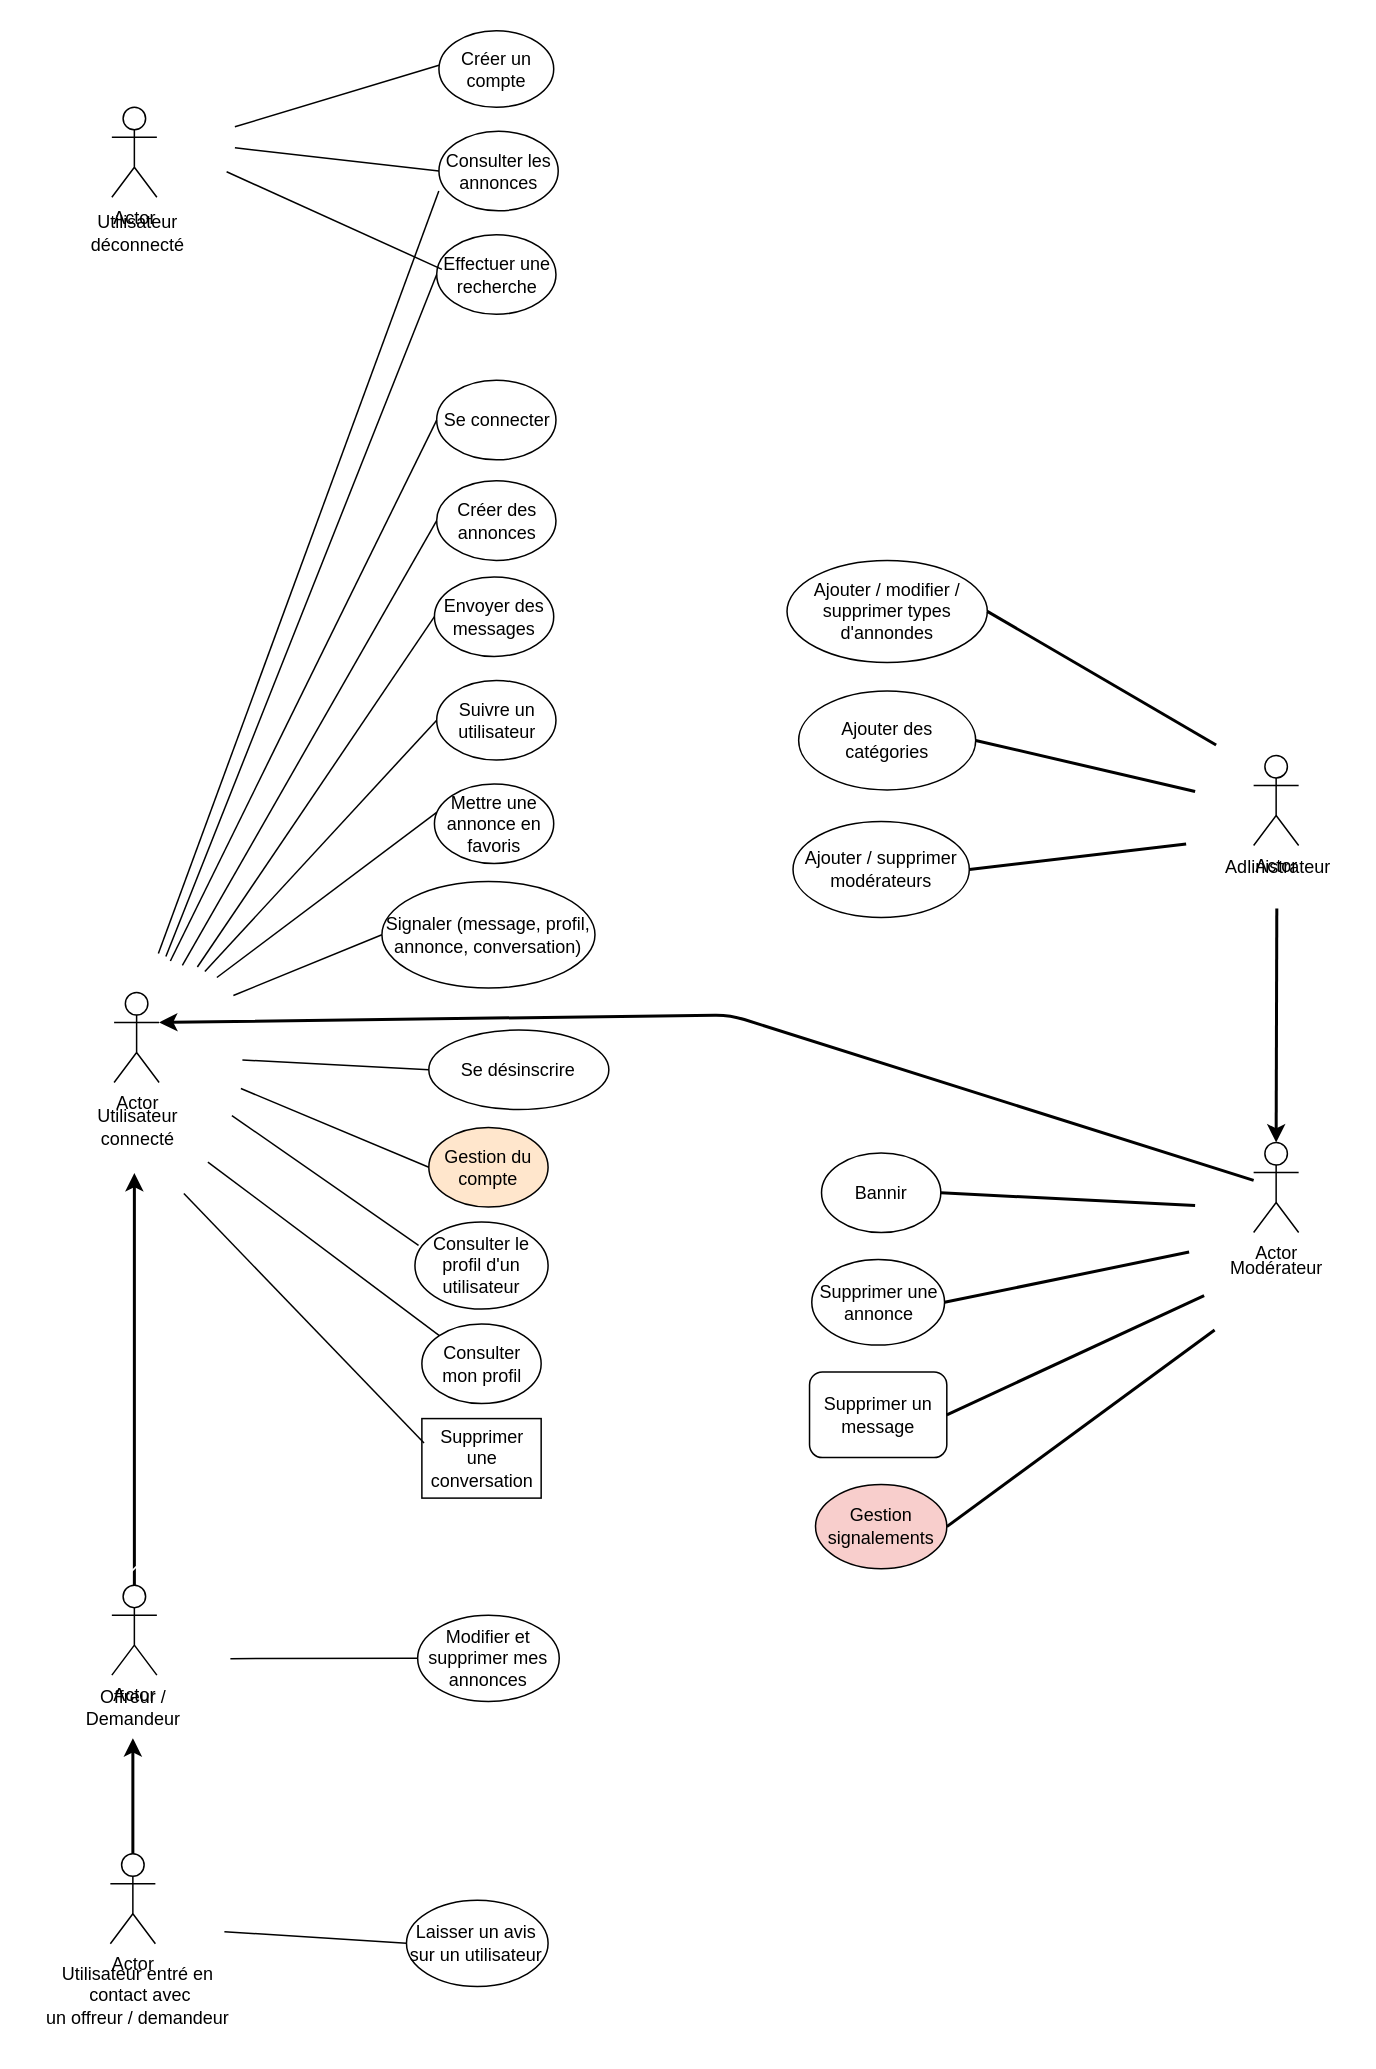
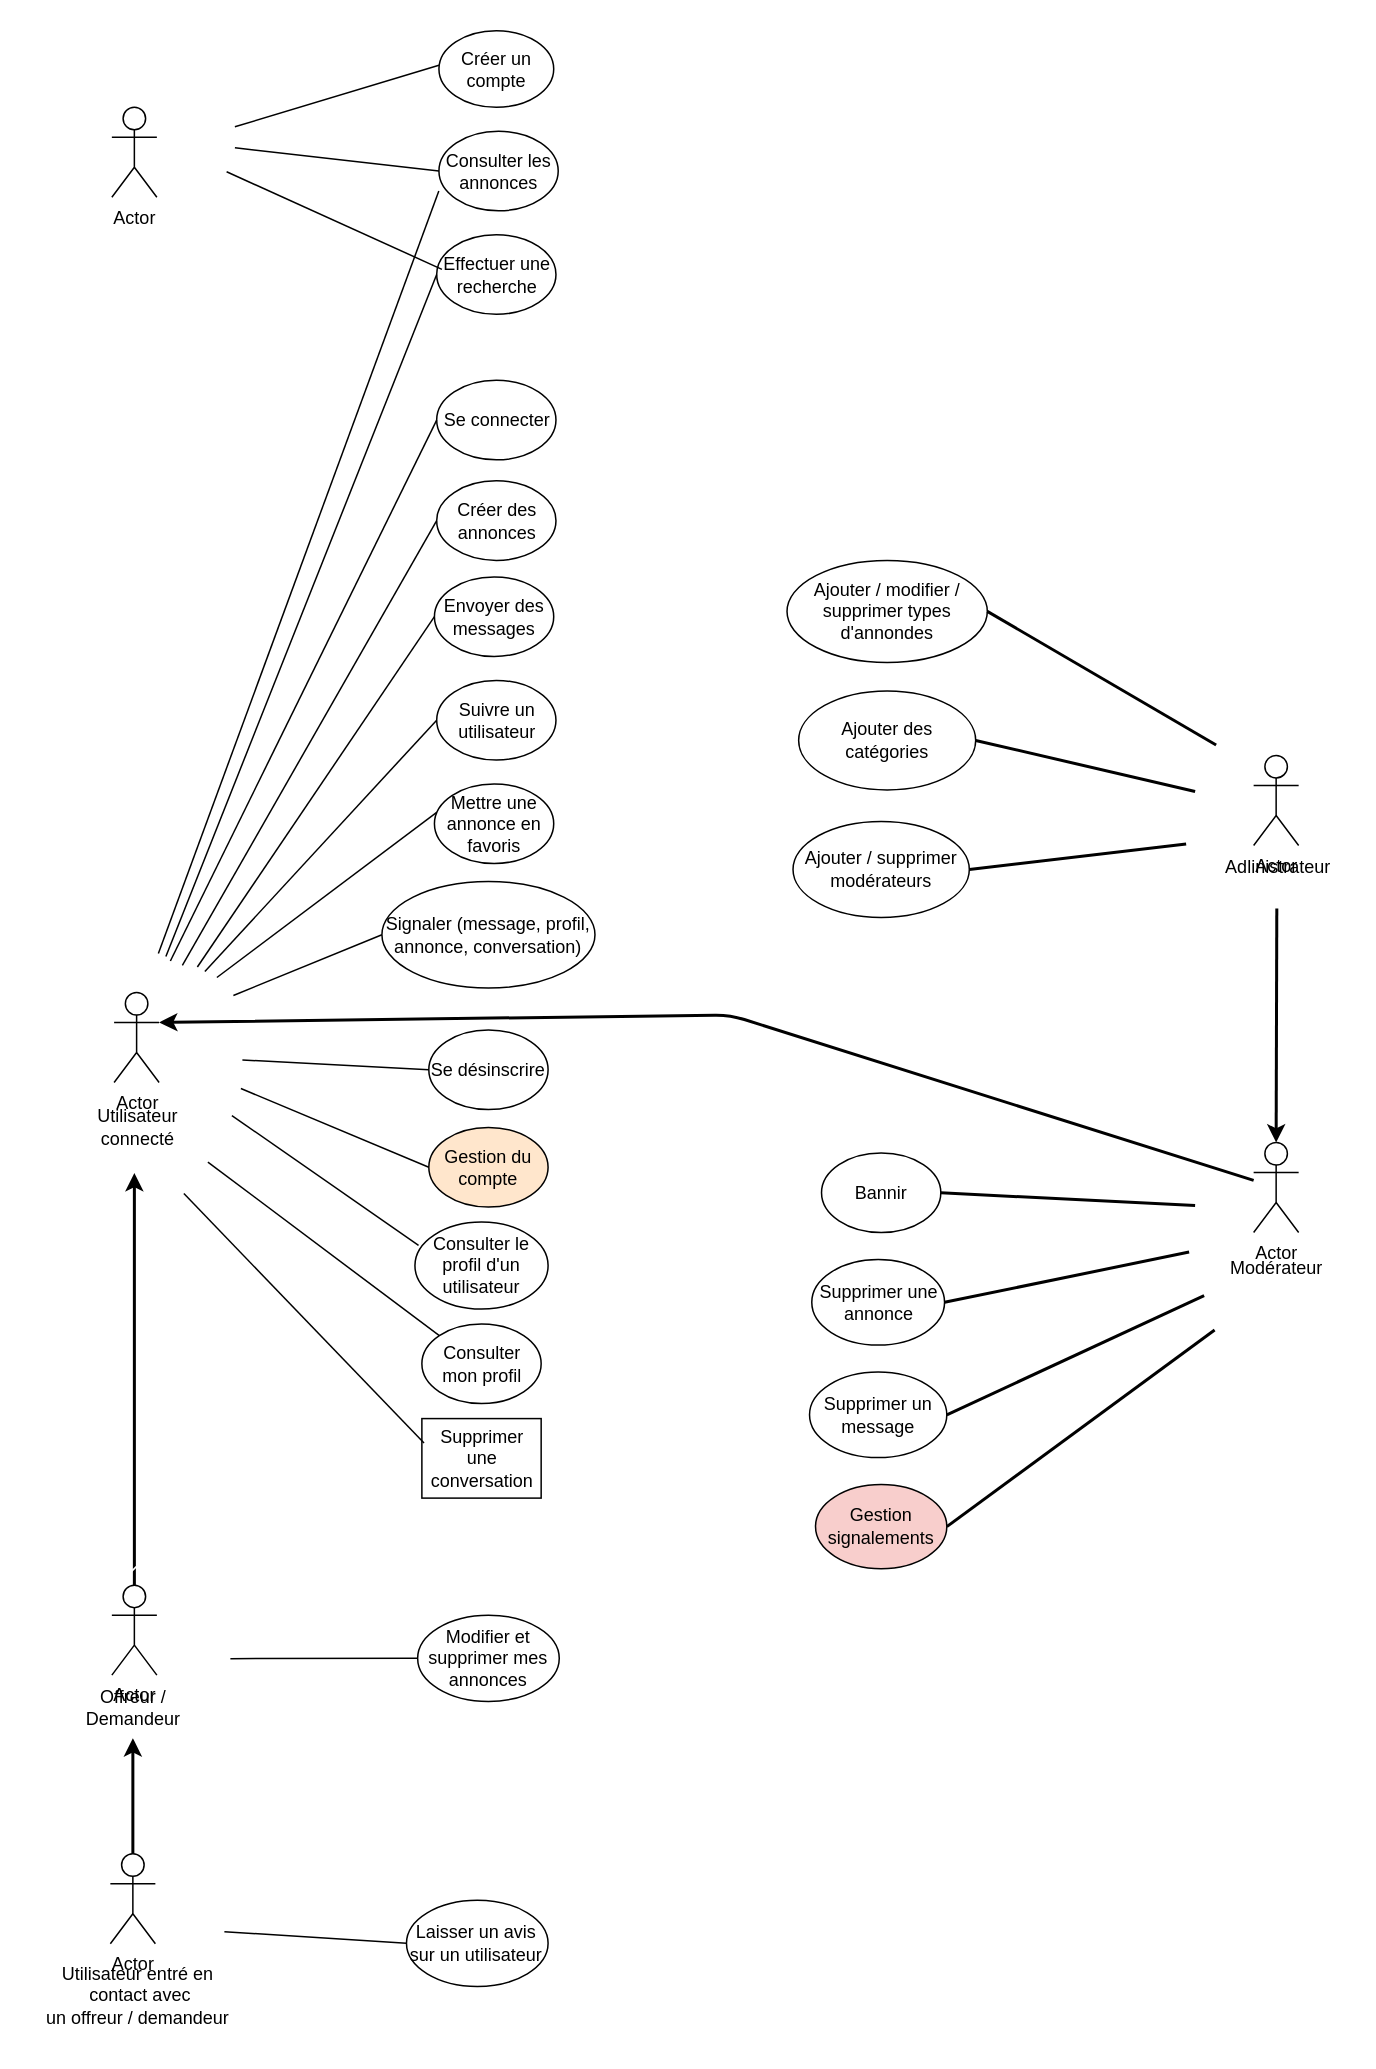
- <mxCell id="3" value="&lt;font color=&quot;#000000&quot;&gt;Utilisateur &lt;br&gt;déconnecté&lt;/font&gt;" style="text;html=1;align=center;verticalAlign=middle;resizable=0;points=[];autosize=1;strokeColor=none;fillColor=none;" vertex="1" parent="1"><mxGeometry x="50.5" y="134" width="80" height="41" as="geometry" /></mxCell>
- <mxCell id="24" value="Se désinscrire" style="ellipse;whiteSpace=wrap;html=1;strokeColor=#000000;fontColor=#000000;fillColor=#FFFFFF;" vertex="1" parent="1"><mxGeometry x="285.25" y="686" width="120" height="53" as="geometry" /></mxCell>
+ <mxCell id="24" value="Se désinscrire" style="ellipse;whiteSpace=wrap;html=1;strokeColor=#000000;fontColor=#000000;fillColor=#FFFFFF;" vertex="1" parent="1"><mxGeometry x="285.25" y="686" width="79.5" height="53" as="geometry" /></mxCell>
- <mxCell id="55" value="Supprimer un message&lt;br&gt;" style="whiteSpace=wrap;html=1;strokeColor=#000000;fontColor=#000000;fillColor=#FFFFFF;rounded=1;" vertex="1" parent="1"><mxGeometry x="539" y="914" width="91.5" height="57" as="geometry" /></mxCell>
+ <mxCell id="55" value="Supprimer un message&lt;br&gt;" style="ellipse;whiteSpace=wrap;html=1;strokeColor=#000000;fontColor=#000000;fillColor=#FFFFFF;" vertex="1" parent="1"><mxGeometry x="539" y="914" width="91.5" height="57" as="geometry" /></mxCell>
